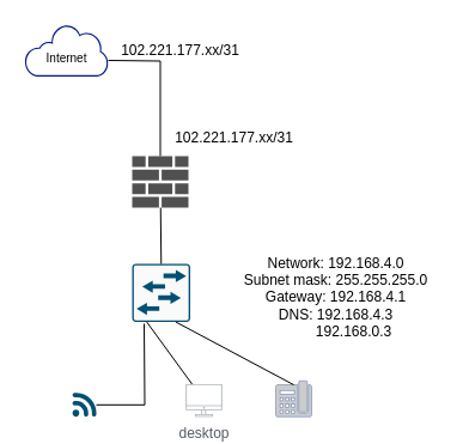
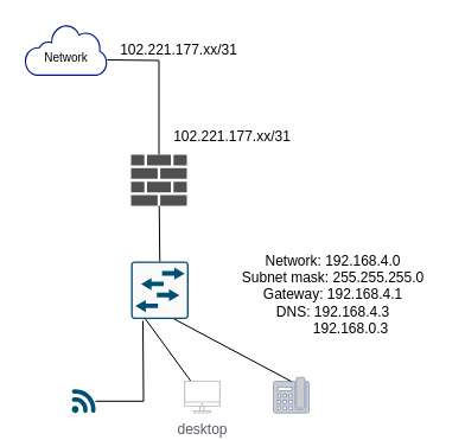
- <mxCell id="4" value="&lt;font style=&quot;font-size: 10px;&quot;&gt;Internet&lt;/font&gt;" style="text;html=1;align=center;verticalAlign=middle;resizable=0;points=[];autosize=1;strokeColor=none;fillColor=none;" vertex="1" parent="1"><mxGeometry x="25" y="33.4" width="60" height="30" as="geometry" /></mxCell>
+ <mxCell id="4" value="&lt;font style=&quot;font-size: 10px;&quot;&gt;Network&lt;/font&gt;" style="text;html=1;align=center;verticalAlign=middle;resizable=0;points=[];autosize=1;strokeColor=none;fillColor=none;" vertex="1" parent="1"><mxGeometry x="25" y="33.4" width="60" height="30" as="geometry" /></mxCell>
